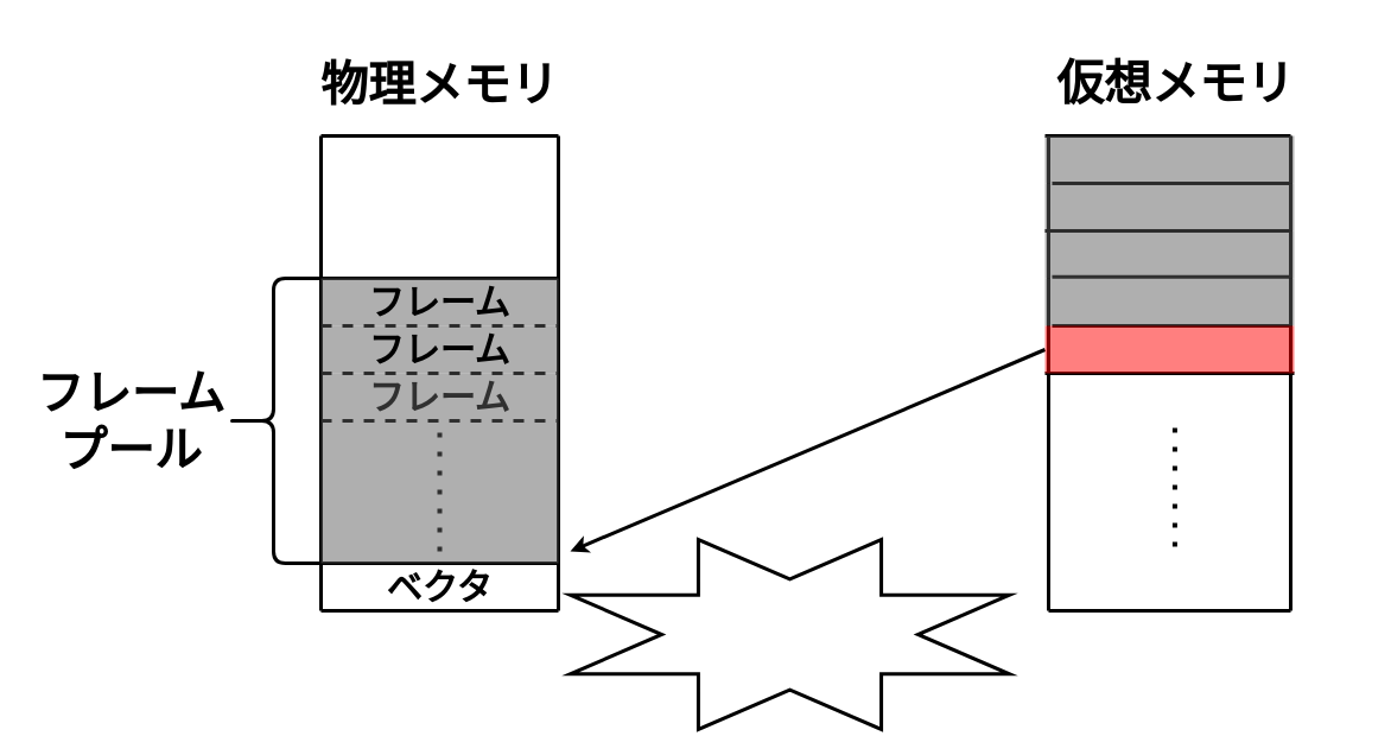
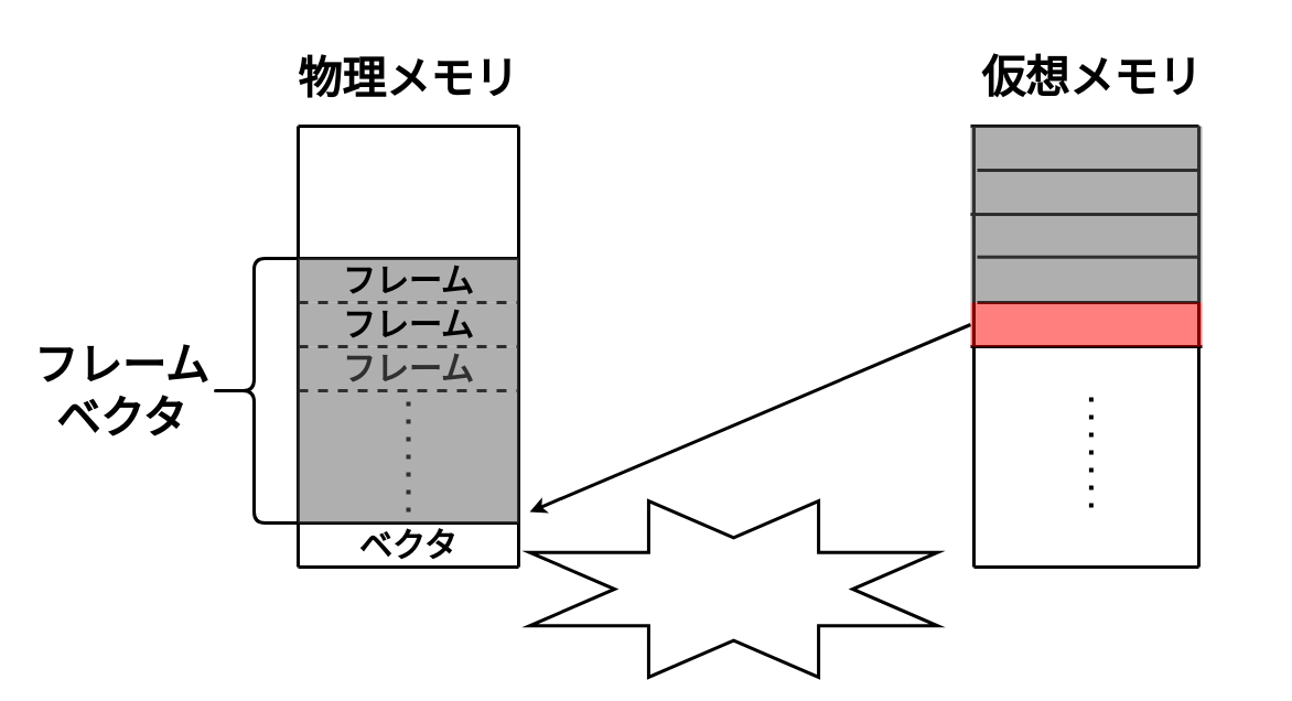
- <mxCell id="2" value="&lt;span style=&quot;font-size: 40px;&quot;&gt;&lt;b&gt;フレーム&lt;br&gt;プール&lt;/b&gt;&lt;/span&gt;" style="text;html=1;strokeColor=none;fillColor=none;align=center;verticalAlign=middle;whiteSpace=wrap;rounded=0;" parent="1" vertex="1"><mxGeometry x="20" y="310" width="180" height="80" as="geometry" /></mxCell>
+ <mxCell id="2" value="&lt;span style=&quot;font-size: 40px;&quot;&gt;&lt;b&gt;フレーム&lt;br&gt;ベクタ&lt;/b&gt;&lt;/span&gt;" style="text;html=1;strokeColor=none;fillColor=none;align=center;verticalAlign=middle;whiteSpace=wrap;rounded=0;" parent="1" vertex="1"><mxGeometry x="20" y="310" width="180" height="80" as="geometry" /></mxCell>
